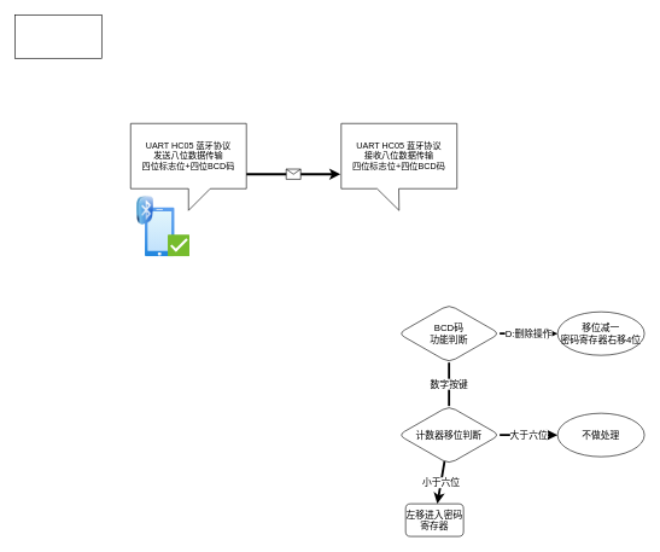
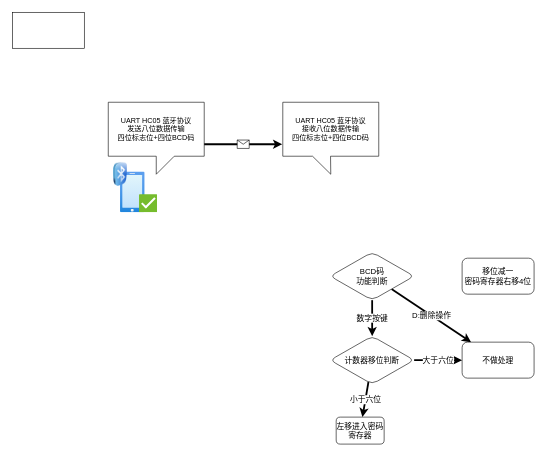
- <mxCell id="5" value="D:删除操作" style="edgeStyle=none;html=1;strokeWidth=3;fontSize=13;" parent="1" source="6" target="12" edge="1"><mxGeometry relative="1" as="geometry" /></mxCell>
+ <mxCell id="5" value="D:删除操作" style="edgeStyle=none;html=1;strokeWidth=3;fontSize=13;" parent="1" source="6" target="11" edge="1"><mxGeometry relative="1" as="geometry" /></mxCell>
- <mxCell id="12" value="移位减一&lt;br&gt;密码寄存器右移4位" style="ellipse;whiteSpace=wrap;html=1;fontSize=13;" parent="1" vertex="1"><mxGeometry x="770" y="430" width="120" height="60" as="geometry" /></mxCell>
+ <mxCell id="12" value="移位减一&lt;br&gt;密码寄存器右移4位" style="whiteSpace=wrap;html=1;fontSize=13;rounded=1;" parent="1" vertex="1"><mxGeometry x="770" y="430" width="120" height="60" as="geometry" /></mxCell>
- <mxCell id="4" value="数字按键" style="edgeStyle=none;html=1;strokeWidth=3;fontSize=13;endArrow=none;" parent="1" source="6" target="9" edge="1"><mxGeometry relative="1" as="geometry" /></mxCell>
+ <mxCell id="4" value="数字按键" style="edgeStyle=none;html=1;strokeWidth=3;fontSize=13;" parent="1" source="6" target="9" edge="1"><mxGeometry relative="1" as="geometry" /></mxCell>
- <mxCell id="11" value="不做处理" style="ellipse;whiteSpace=wrap;html=1;fontSize=13;" parent="1" vertex="1"><mxGeometry x="770" y="570" width="120" height="60" as="geometry" /></mxCell>
+ <mxCell id="11" value="不做处理" style="whiteSpace=wrap;html=1;fontSize=13;rounded=1;" parent="1" vertex="1"><mxGeometry x="770" y="570" width="120" height="60" as="geometry" /></mxCell>
